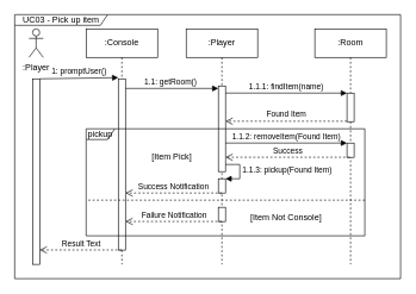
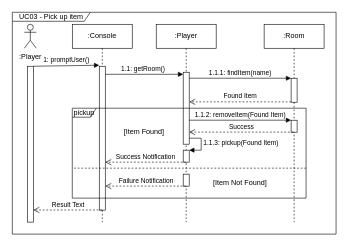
- <mxCell id="26" value="[Item Pick]" style="text;html=1;strokeColor=none;fillColor=none;align=center;verticalAlign=middle;whiteSpace=wrap;rounded=0;" vertex="1" parent="1"><mxGeometry x="190" y="210" width="100" height="20" as="geometry" /></mxCell>
+ <mxCell id="26" value="[Item Found]" style="text;html=1;strokeColor=none;fillColor=none;align=center;verticalAlign=middle;whiteSpace=wrap;rounded=0;" vertex="1" parent="1"><mxGeometry x="190" y="210" width="100" height="20" as="geometry" /></mxCell>
- <mxCell id="27" value="[Item Not Console]" style="text;html=1;strokeColor=none;fillColor=none;align=center;verticalAlign=middle;whiteSpace=wrap;rounded=0;" vertex="1" parent="1"><mxGeometry x="320" y="290" width="160" height="30" as="geometry" /></mxCell>
+ <mxCell id="27" value="[Item Not Found]" style="text;html=1;strokeColor=none;fillColor=none;align=center;verticalAlign=middle;whiteSpace=wrap;rounded=0;" vertex="1" parent="1"><mxGeometry x="320" y="290" width="160" height="30" as="geometry" /></mxCell>
